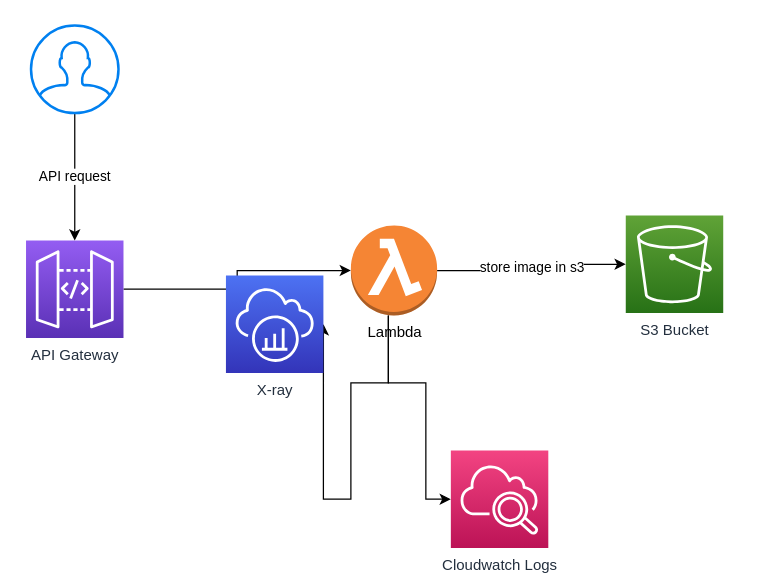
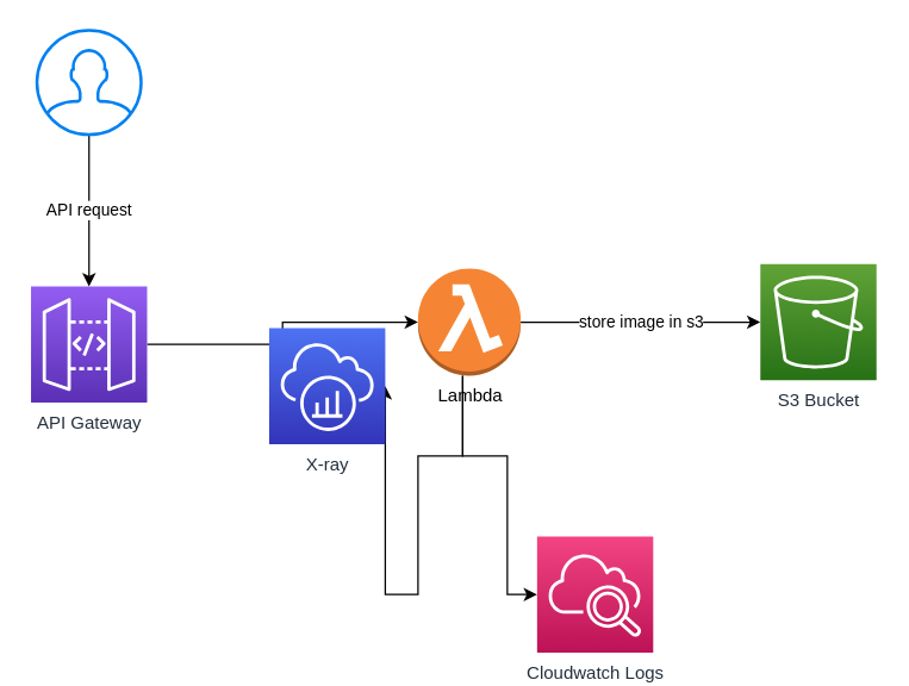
- <mxCell id="8" value="S3 Bucket" style="sketch=0;points=[[0,0,0],[0.25,0,0],[0.5,0,0],[0.75,0,0],[1,0,0],[0,1,0],[0.25,1,0],[0.5,1,0],[0.75,1,0],[1,1,0],[0,0.25,0],[0,0.5,0],[0,0.75,0],[1,0.25,0],[1,0.5,0],[1,0.75,0]];outlineConnect=0;fontColor=#232F3E;gradientColor=#60A337;gradientDirection=north;fillColor=#277116;strokeColor=#ffffff;dashed=0;verticalLabelPosition=bottom;verticalAlign=top;align=center;html=1;fontSize=12;fontStyle=0;aspect=fixed;shape=mxgraph.aws4.resourceIcon;resIcon=mxgraph.aws4.s3;" vertex="1" parent="1"><mxGeometry x="500" y="172" width="78" height="78" as="geometry" /></mxCell>
+ <mxCell id="8" value="S3 Bucket" style="sketch=0;points=[[0,0,0],[0.25,0,0],[0.5,0,0],[0.75,0,0],[1,0,0],[0,1,0],[0.25,1,0],[0.5,1,0],[0.75,1,0],[1,1,0],[0,0.25,0],[0,0.5,0],[0,0.75,0],[1,0.25,0],[1,0.5,0],[1,0.75,0]];outlineConnect=0;fontColor=#232F3E;gradientColor=#60A337;gradientDirection=north;fillColor=#277116;strokeColor=#ffffff;dashed=0;verticalLabelPosition=bottom;verticalAlign=top;align=center;html=1;fontSize=12;fontStyle=0;aspect=fixed;shape=mxgraph.aws4.resourceIcon;resIcon=mxgraph.aws4.s3;" vertex="1" parent="1"><mxGeometry x="510" y="177" width="78" height="78" as="geometry" /></mxCell>
